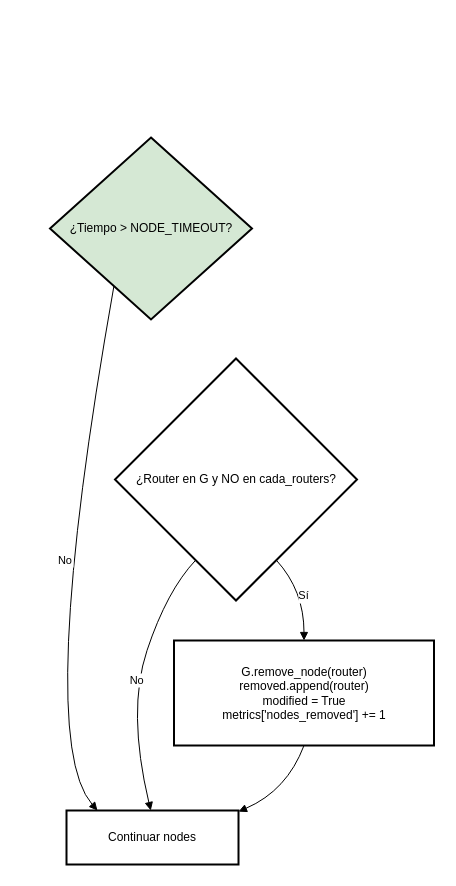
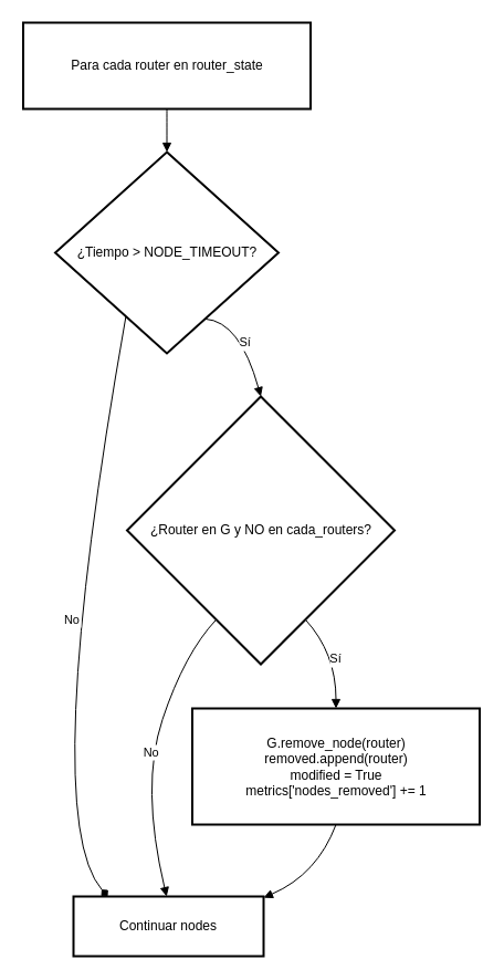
+ <mxCell id="2" value="Para cada router en router_state" style="whiteSpace=wrap;strokeWidth=2;" vertex="1" parent="1"><mxGeometry x="20.5" y="20" width="260" height="78" as="geometry" /></mxCell>
+ <mxCell id="7" value="" style="curved=1;startArrow=none;endArrow=block;exitX=0.5;exitY=1;entryX=0.5;entryY=0;rounded=0;" edge="1" parent="1" source="2" target="3"><mxGeometry relative="1" as="geometry"><Array as="points" /></mxGeometry></mxCell>
- <mxCell id="3" value="¿Tiempo &gt; NODE_TIMEOUT?" style="rhombus;strokeWidth=2;whiteSpace=wrap;fillColor=#d5e8d4;" vertex="1" parent="1"><mxGeometry x="49.5" y="137" width="202" height="182" as="geometry" /></mxCell>
+ <mxCell id="3" value="¿Tiempo &gt; NODE_TIMEOUT?" style="rhombus;strokeWidth=2;whiteSpace=wrap;" vertex="1" parent="1"><mxGeometry x="49.5" y="137" width="202" height="182" as="geometry" /></mxCell>
+ <mxCell id="9" value="Sí" style="curved=1;startArrow=none;endArrow=block;exitX=0.76;exitY=1;entryX=0.5;entryY=0;rounded=0;" edge="1" parent="1" source="3" target="5"><mxGeometry relative="1" as="geometry"><Array as="points"><mxPoint x="216.5" y="290" /></Array></mxGeometry></mxCell>
- <mxCell id="8" value="No" style="curved=1;startArrow=none;endArrow=block;exitX=0.21;exitY=1;entryX=0.18;entryY=0;rounded=0;" edge="1" parent="1" source="3" target="4"><mxGeometry relative="1" as="geometry"><Array as="points"><mxPoint x="33.5" y="737" /></Array></mxGeometry></mxCell>
+ <mxCell id="8" value="No" style="curved=1;startArrow=none;endArrow=diamond;exitX=0.21;exitY=1;entryX=0.18;entryY=0;rounded=0;" edge="1" parent="1" source="3" target="4"><mxGeometry relative="1" as="geometry"><Array as="points"><mxPoint x="33.5" y="737" /></Array></mxGeometry></mxCell>
